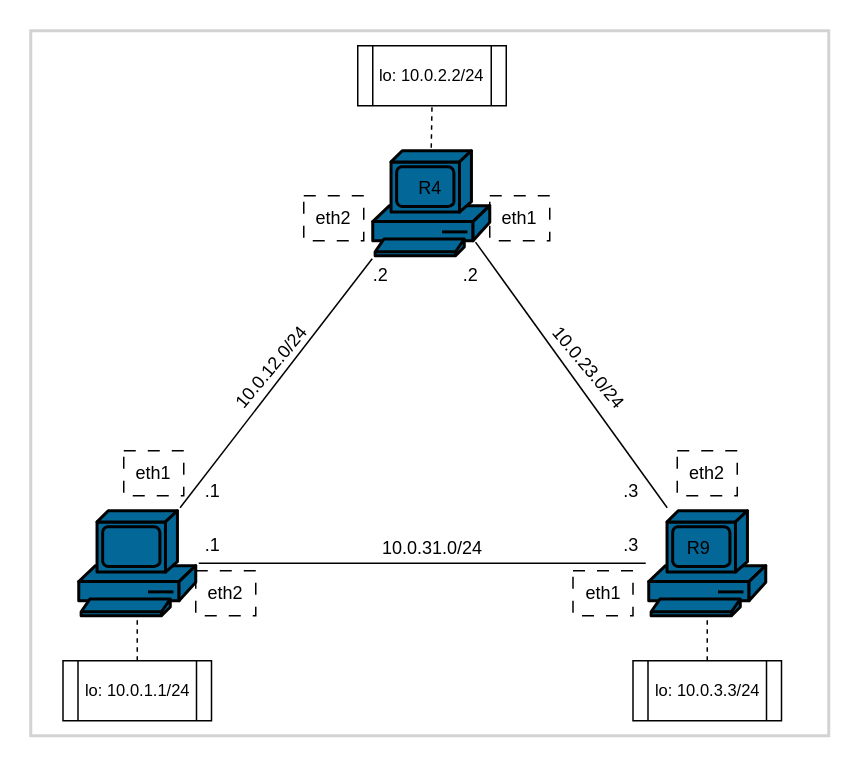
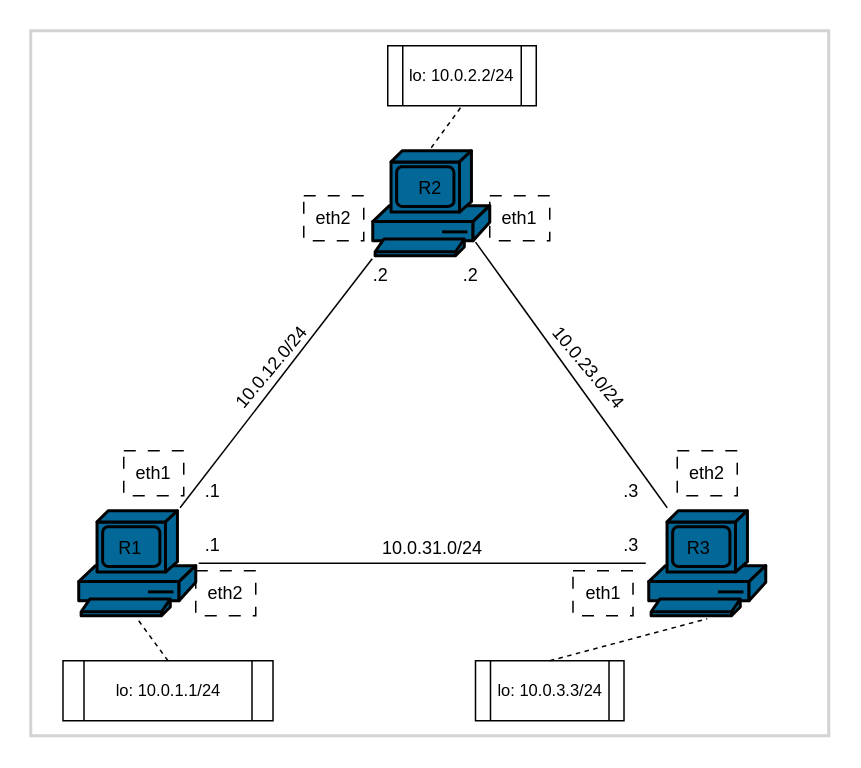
- <mxCell id="11" value="&lt;font style=&quot;font-size: 11px;&quot;&gt;lo: 10.0.2.2/24&lt;/font&gt;" style="shape=process;whiteSpace=wrap;html=1;backgroundOutline=1;strokeColor=#000000;fontColor=#000000;fillColor=none;" vertex="1" parent="1"><mxGeometry x="238" y="30" width="99" height="40" as="geometry" /></mxCell>
+ <mxCell id="11" value="&lt;font style=&quot;font-size: 11px;&quot;&gt;lo: 10.0.2.2/24&lt;/font&gt;" style="shape=process;whiteSpace=wrap;html=1;backgroundOutline=1;strokeColor=#000000;fontColor=#000000;fillColor=none;" vertex="1" parent="1"><mxGeometry x="258" y="30" width="99" height="40" as="geometry" /></mxCell>
- <mxCell id="31" value="R4" style="text;html=1;align=center;verticalAlign=middle;whiteSpace=wrap;rounded=0;" vertex="1" parent="1"><mxGeometry x="260.5" y="110" width="51" height="30" as="geometry" /></mxCell>
+ <mxCell id="31" value="R2" style="text;html=1;align=center;verticalAlign=middle;whiteSpace=wrap;rounded=0;" vertex="1" parent="1"><mxGeometry x="260.5" y="110" width="51" height="30" as="geometry" /></mxCell>
+ <mxCell id="30" value="R1" style="text;html=1;align=center;verticalAlign=middle;whiteSpace=wrap;rounded=0;" vertex="1" parent="1"><mxGeometry x="61" y="350" width="51" height="30" as="geometry" /></mxCell>
- <mxCell id="32" value="R9" style="text;html=1;align=center;verticalAlign=middle;whiteSpace=wrap;rounded=0;" vertex="1" parent="1"><mxGeometry x="440" y="350" width="51" height="30" as="geometry" /></mxCell>
+ <mxCell id="32" value="R3" style="text;html=1;align=center;verticalAlign=middle;whiteSpace=wrap;rounded=0;" vertex="1" parent="1"><mxGeometry x="440" y="350" width="51" height="30" as="geometry" /></mxCell>
- <mxCell id="9" value="&lt;font style=&quot;font-size: 11px;&quot;&gt;lo: 10.0.1.1/24&lt;/font&gt;" style="shape=process;whiteSpace=wrap;html=1;backgroundOutline=1;strokeColor=#000000;fontColor=#000000;fillColor=none;" vertex="1" parent="1"><mxGeometry x="41.5" y="440" width="99" height="40" as="geometry" /></mxCell>
+ <mxCell id="9" value="&lt;font style=&quot;font-size: 11px;&quot;&gt;lo: 10.0.1.1/24&lt;/font&gt;" style="shape=process;whiteSpace=wrap;html=1;backgroundOutline=1;strokeColor=#000000;fontColor=#000000;fillColor=none;" vertex="1" parent="1"><mxGeometry x="41.5" y="440" width="140" height="40" as="geometry" /></mxCell>
- <mxCell id="10" value="&lt;font style=&quot;font-size: 11px;&quot;&gt;lo: 10.0.3.3/24&lt;/font&gt;" style="shape=process;whiteSpace=wrap;html=1;backgroundOutline=1;strokeColor=#000000;fontColor=#000000;fillColor=none;" vertex="1" parent="1"><mxGeometry x="421.5" y="440" width="99" height="40" as="geometry" /></mxCell>
+ <mxCell id="10" value="&lt;font style=&quot;font-size: 11px;&quot;&gt;lo: 10.0.3.3/24&lt;/font&gt;" style="shape=process;whiteSpace=wrap;html=1;backgroundOutline=1;strokeColor=#000000;fontColor=#000000;fillColor=none;" vertex="1" parent="1"><mxGeometry x="316.5" y="440" width="99" height="40" as="geometry" /></mxCell>
